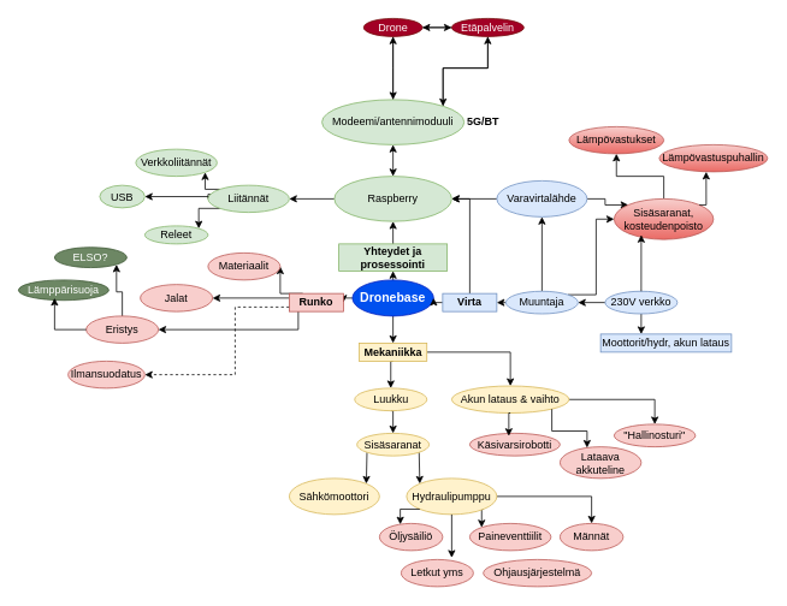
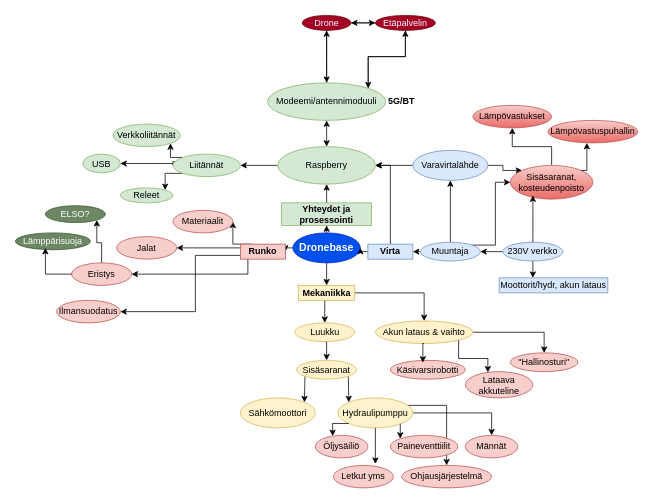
- <mxCell id="14" style="edgeStyle=orthogonalEdgeStyle;rounded=0;orthogonalLoop=1;jettySize=auto;html=1;exitX=0;exitY=0.75;exitDx=0;exitDy=0;entryX=1;entryY=0.5;entryDx=0;entryDy=0;dashed=1;" edge="1" parent="1" source="15" target="81"><mxGeometry relative="1" as="geometry"><Array as="points"><mxPoint x="260" y="340" /><mxPoint x="260" y="415" /></Array></mxGeometry></mxCell>
+ <mxCell id="14" style="edgeStyle=orthogonalEdgeStyle;rounded=0;orthogonalLoop=1;jettySize=auto;html=1;exitX=0;exitY=0.75;exitDx=0;exitDy=0;entryX=1;entryY=0.5;entryDx=0;entryDy=0;" edge="1" parent="1" source="15" target="81"><mxGeometry relative="1" as="geometry"><Array as="points"><mxPoint x="260" y="340" /><mxPoint x="260" y="415" /></Array></mxGeometry></mxCell>
+ <mxCell id="43" style="edgeStyle=orthogonalEdgeStyle;rounded=0;orthogonalLoop=1;jettySize=auto;html=1;exitX=1;exitY=0;exitDx=0;exitDy=0;entryX=0.5;entryY=0;entryDx=0;entryDy=0;" edge="1" parent="1" source="44" target="50"><mxGeometry relative="1" as="geometry"><mxPoint x="620" y="540" as="targetPoint" /><Array as="points"><mxPoint x="535" y="540" /><mxPoint x="595" y="540" /></Array></mxGeometry></mxCell>
